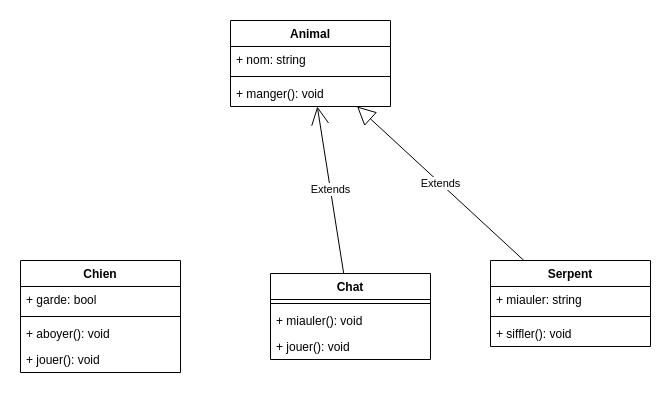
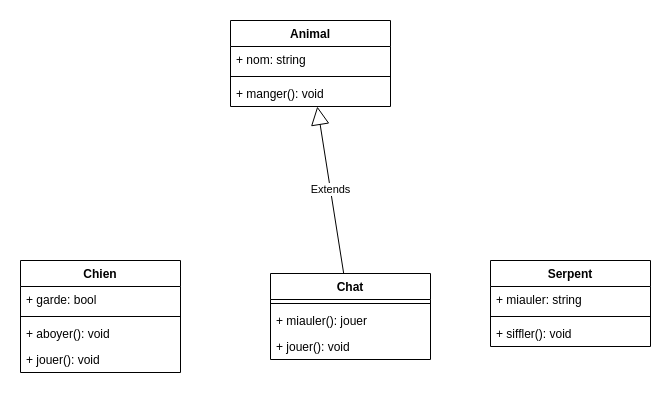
- <mxCell id="19" value="Extends" style="endArrow=open;endSize=16;endFill=0;html=1;rounded=0;" parent="1" source="7" target="15" edge="1"><mxGeometry width="160" relative="1" as="geometry"><mxPoint x="172" y="270" as="sourcePoint" /><mxPoint x="288" y="116" as="targetPoint" /></mxGeometry></mxCell>
+ <mxCell id="19" value="Extends" style="endArrow=block;endSize=16;endFill=0;html=1;rounded=0;" parent="1" source="7" target="15" edge="1"><mxGeometry width="160" relative="1" as="geometry"><mxPoint x="172" y="270" as="sourcePoint" /><mxPoint x="288" y="116" as="targetPoint" /></mxGeometry></mxCell>
- <mxCell id="20" value="Extends" style="endArrow=block;endSize=16;endFill=0;html=1;rounded=0;" parent="1" source="11" target="15" edge="1"><mxGeometry width="160" relative="1" as="geometry"><mxPoint x="350" y="283" as="sourcePoint" /><mxPoint x="326" y="116" as="targetPoint" /></mxGeometry></mxCell>
- <mxCell id="9" value="+ miauler(): void" style="text;strokeColor=none;fillColor=none;align=left;verticalAlign=top;spacingLeft=4;spacingRight=4;overflow=hidden;rotatable=0;points=[[0,0.5],[1,0.5]];portConstraint=eastwest;whiteSpace=wrap;html=1;" parent="7" vertex="1"><mxGeometry y="34" width="160" height="26" as="geometry" /></mxCell>
+ <mxCell id="9" value="+ miauler(): jouer" style="text;strokeColor=none;fillColor=none;align=left;verticalAlign=top;spacingLeft=4;spacingRight=4;overflow=hidden;rotatable=0;points=[[0,0.5],[1,0.5]];portConstraint=eastwest;whiteSpace=wrap;html=1;" parent="7" vertex="1"><mxGeometry y="34" width="160" height="26" as="geometry" /></mxCell>
